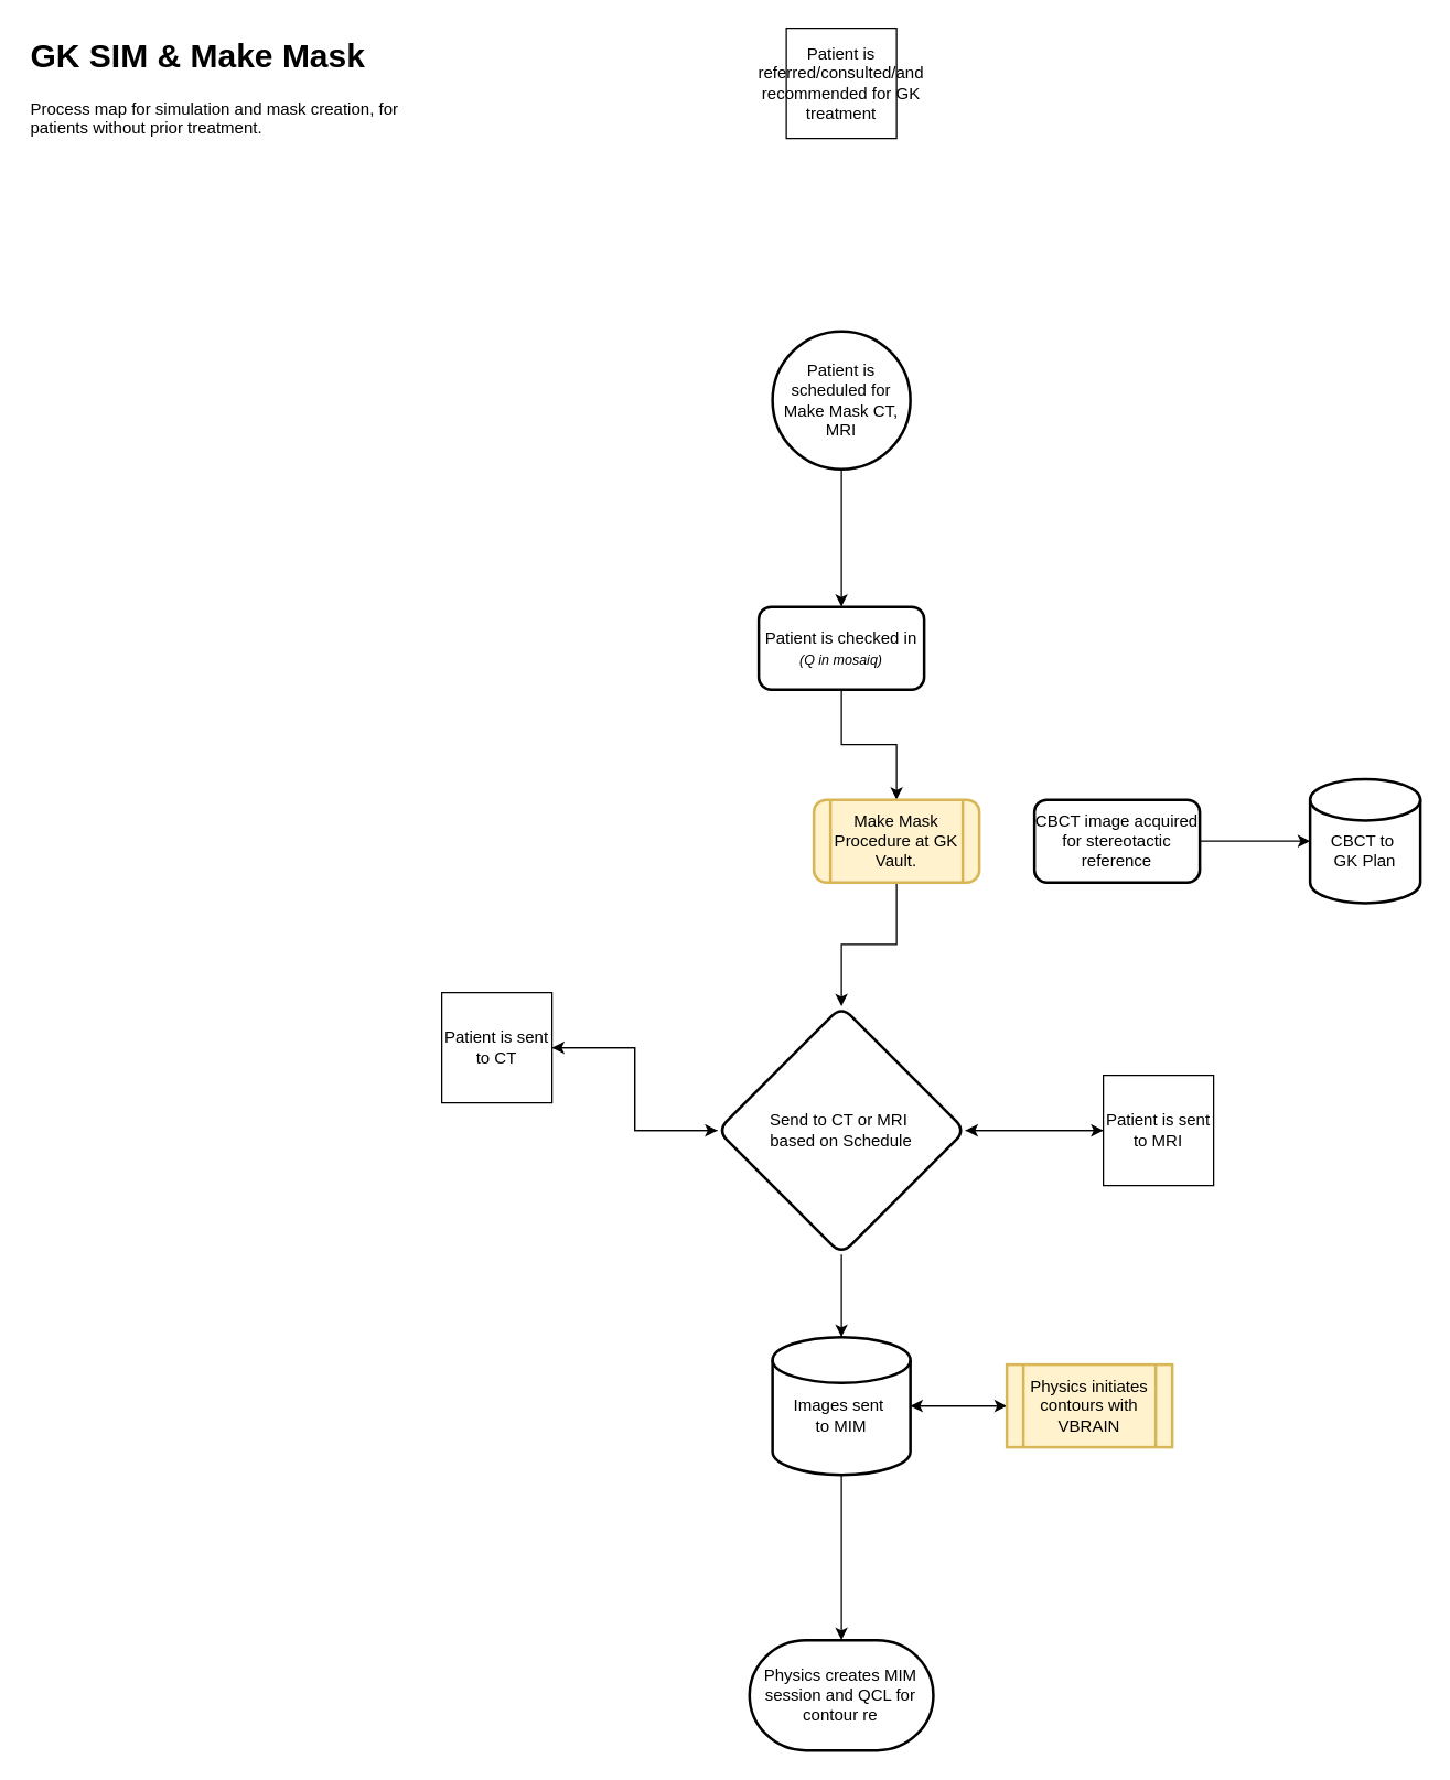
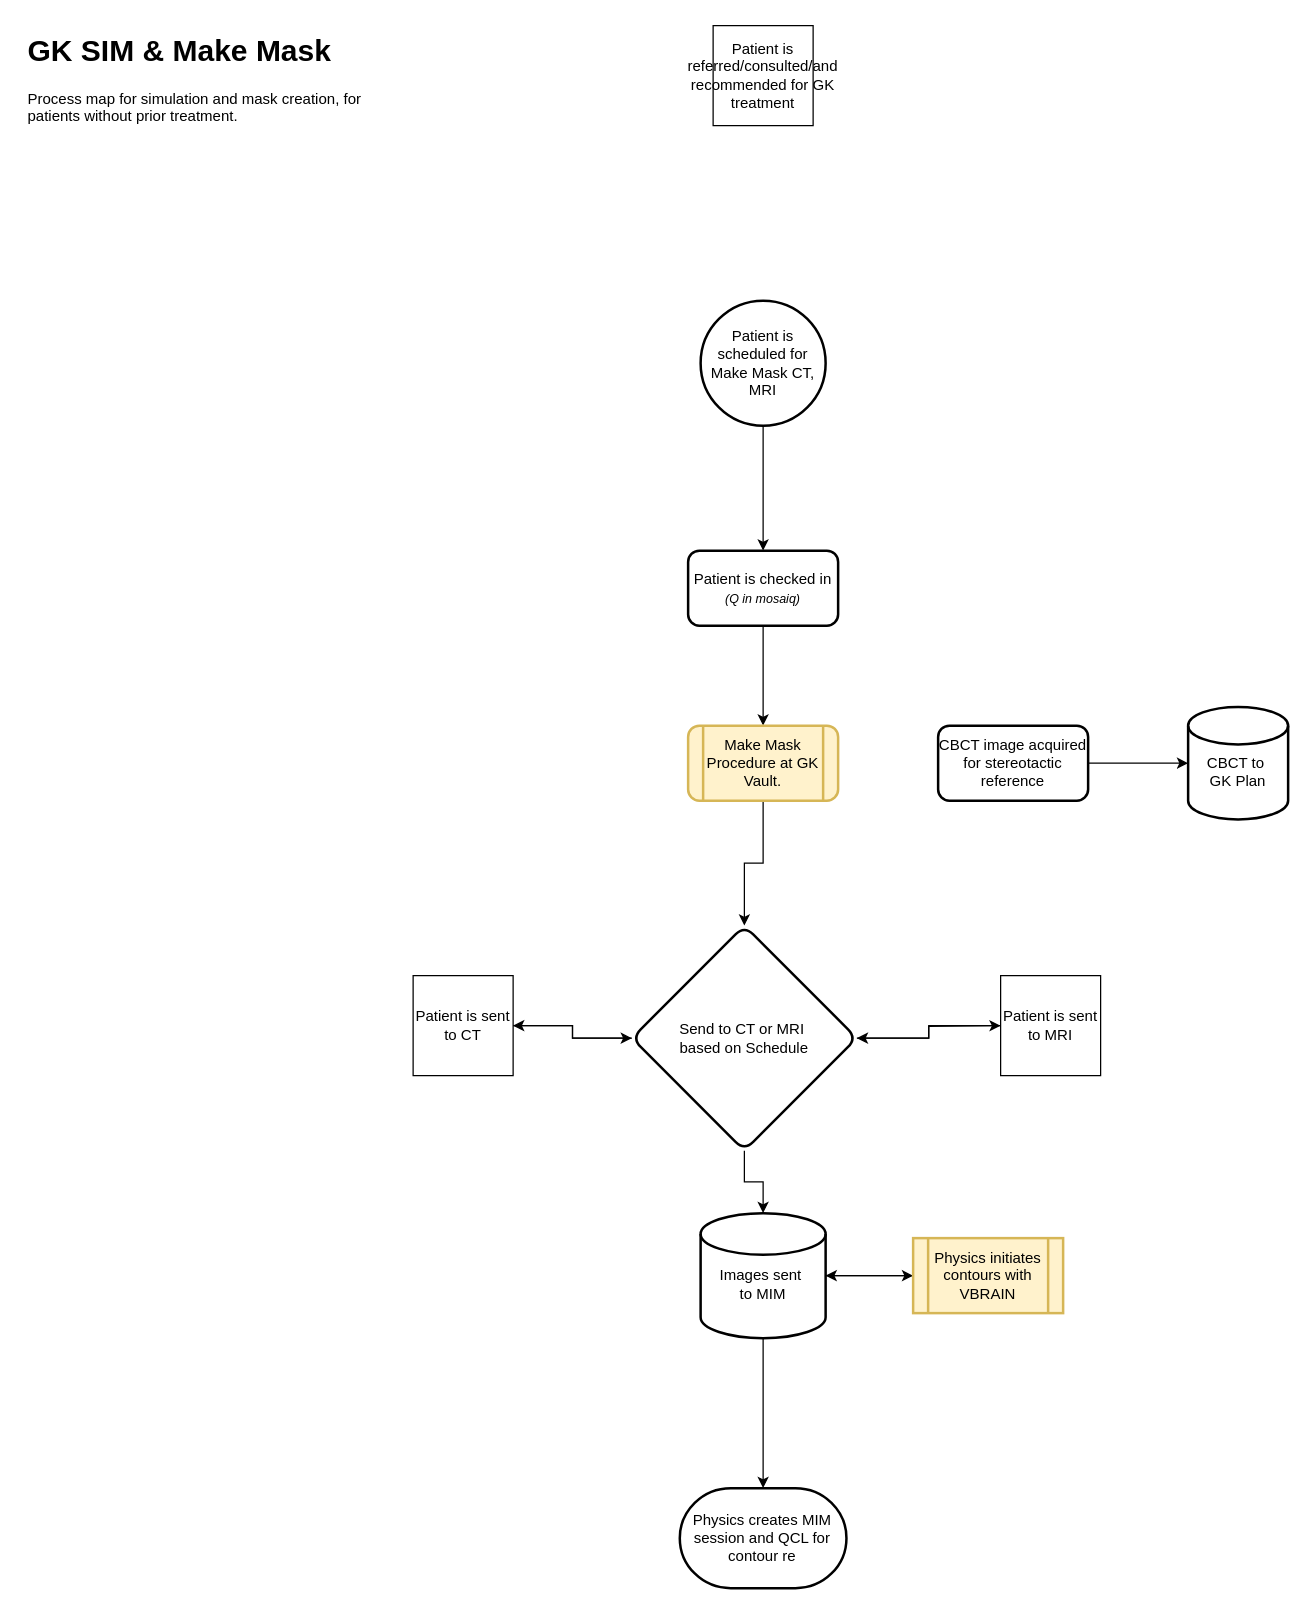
- <mxCell id="8" value="Make Mask Procedure at GK Vault." style="shape=process;whiteSpace=wrap;html=1;backgroundOutline=1;rounded=1;strokeWidth=2;fillColor=#fff2cc;strokeColor=#d6b656;" parent="1" vertex="1"><mxGeometry x="590" y="580" width="120" height="60" as="geometry" /></mxCell>
+ <mxCell id="8" value="Make Mask Procedure at GK Vault." style="shape=process;whiteSpace=wrap;html=1;backgroundOutline=1;rounded=1;strokeWidth=2;fillColor=#fff2cc;strokeColor=#d6b656;" parent="1" vertex="1"><mxGeometry x="550" y="580" width="120" height="60" as="geometry" /></mxCell>
- <mxCell id="25" value="Patient is sent to CT" style="whiteSpace=wrap;html=1;aspect=fixed;" vertex="1" parent="1"><mxGeometry x="320" y="720" width="80" height="80" as="geometry" /></mxCell>
+ <mxCell id="25" value="Patient is sent to CT" style="whiteSpace=wrap;html=1;aspect=fixed;" vertex="1" parent="1"><mxGeometry x="330" y="780" width="80" height="80" as="geometry" /></mxCell>
- <mxCell id="14" value="&lt;div&gt;Send to CT or MRI&amp;nbsp;&lt;/div&gt;&lt;div&gt;based on Schedule&lt;br&gt;&lt;/div&gt;" style="rhombus;whiteSpace=wrap;html=1;rounded=1;strokeWidth=2;" parent="1" vertex="1"><mxGeometry x="520" y="730" width="180" height="180" as="geometry" /></mxCell>
+ <mxCell id="14" value="&lt;div&gt;Send to CT or MRI&amp;nbsp;&lt;/div&gt;&lt;div&gt;based on Schedule&lt;br&gt;&lt;/div&gt;" style="rhombus;whiteSpace=wrap;html=1;rounded=1;strokeWidth=2;" parent="1" vertex="1"><mxGeometry x="505" y="740" width="180" height="180" as="geometry" /></mxCell>
